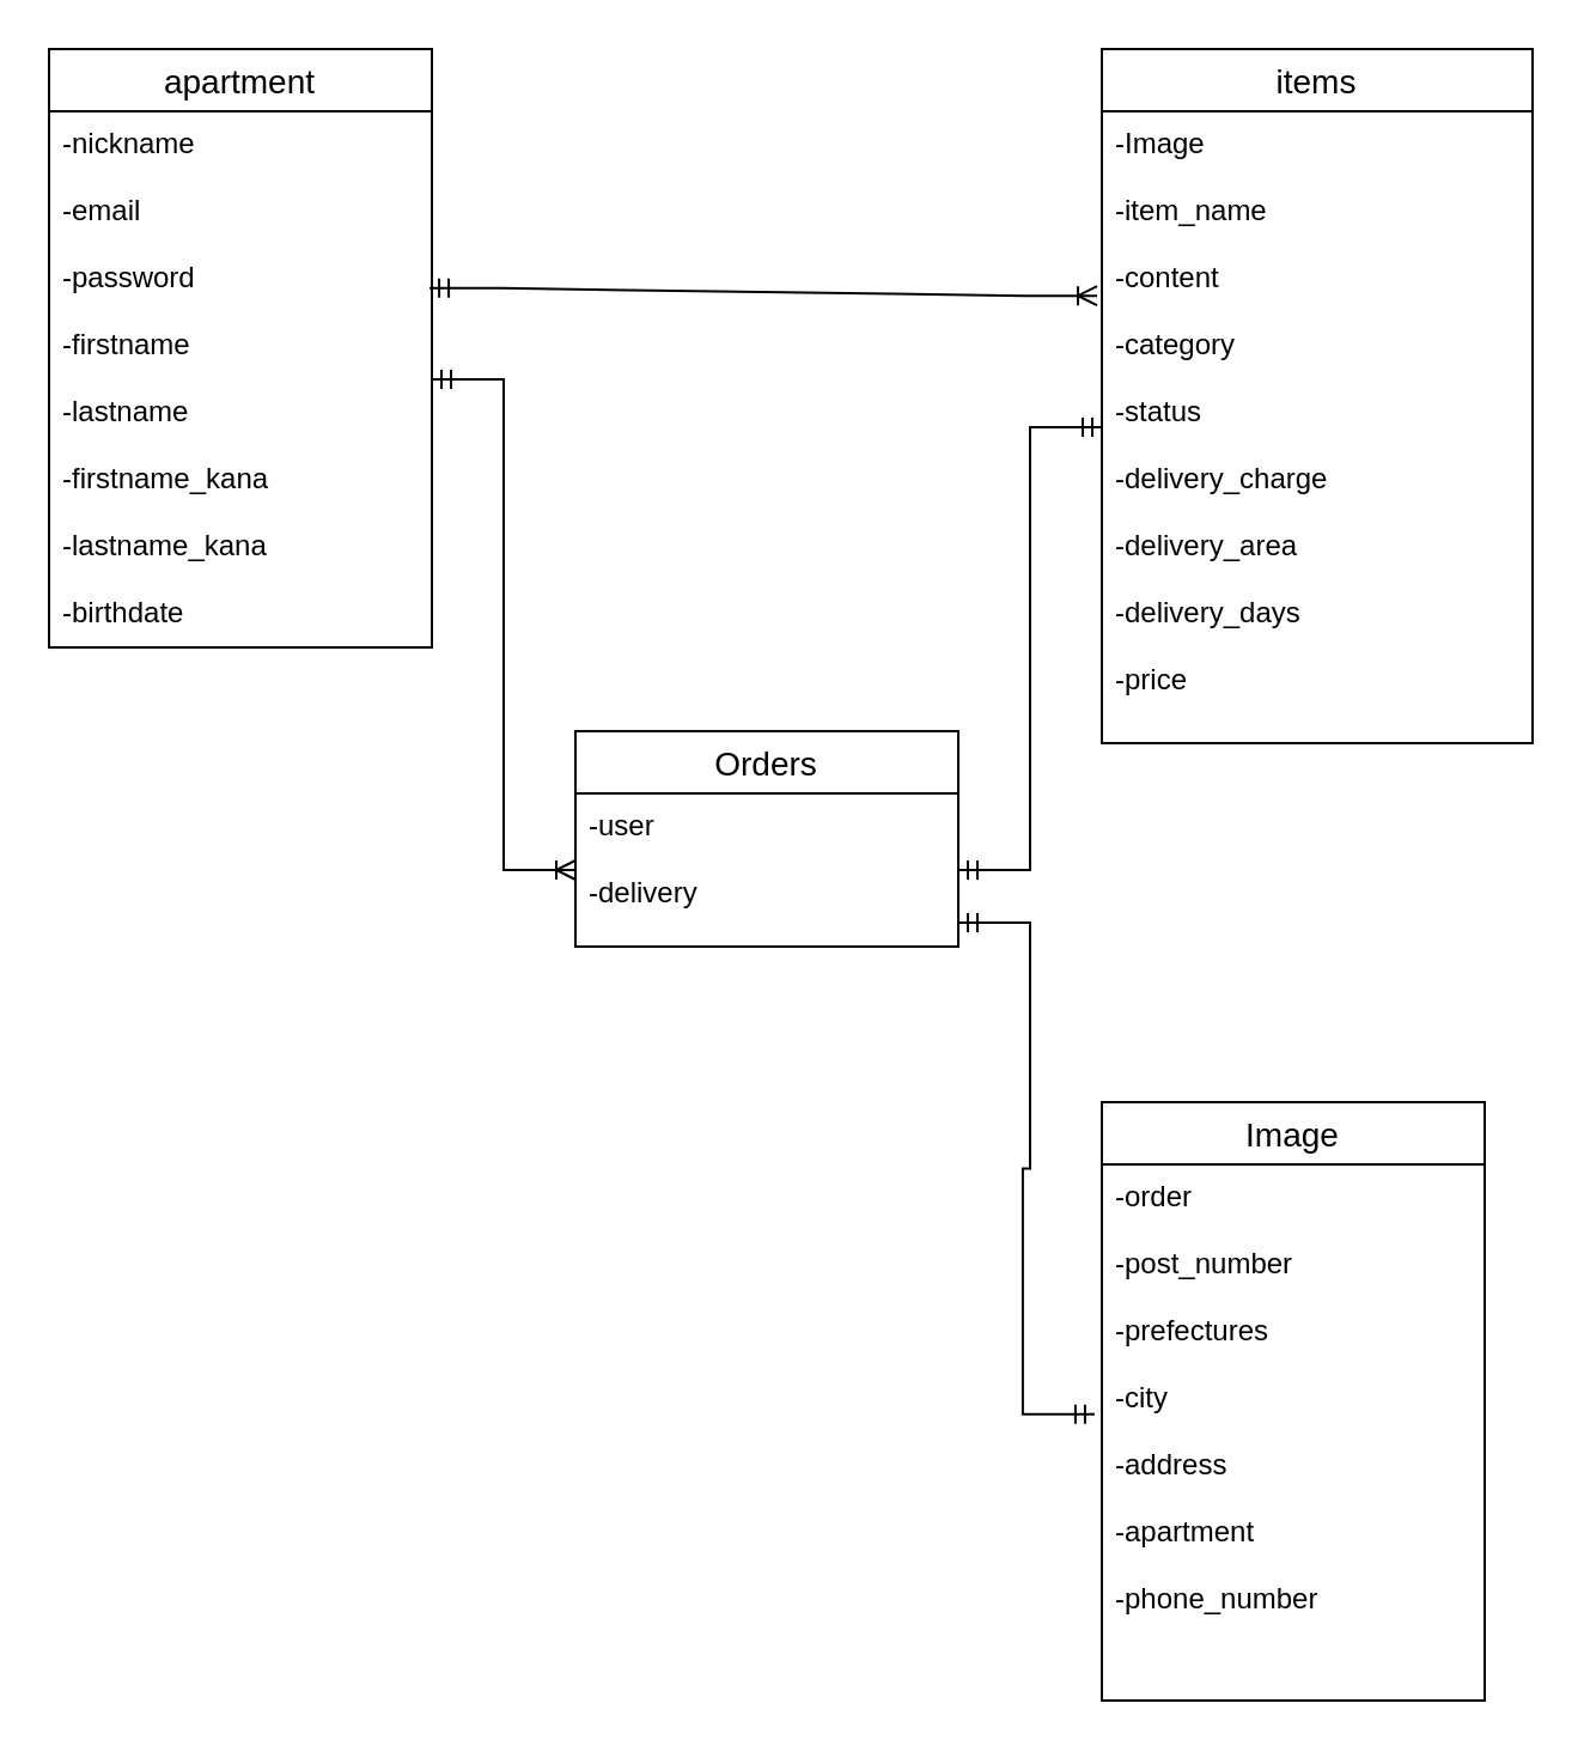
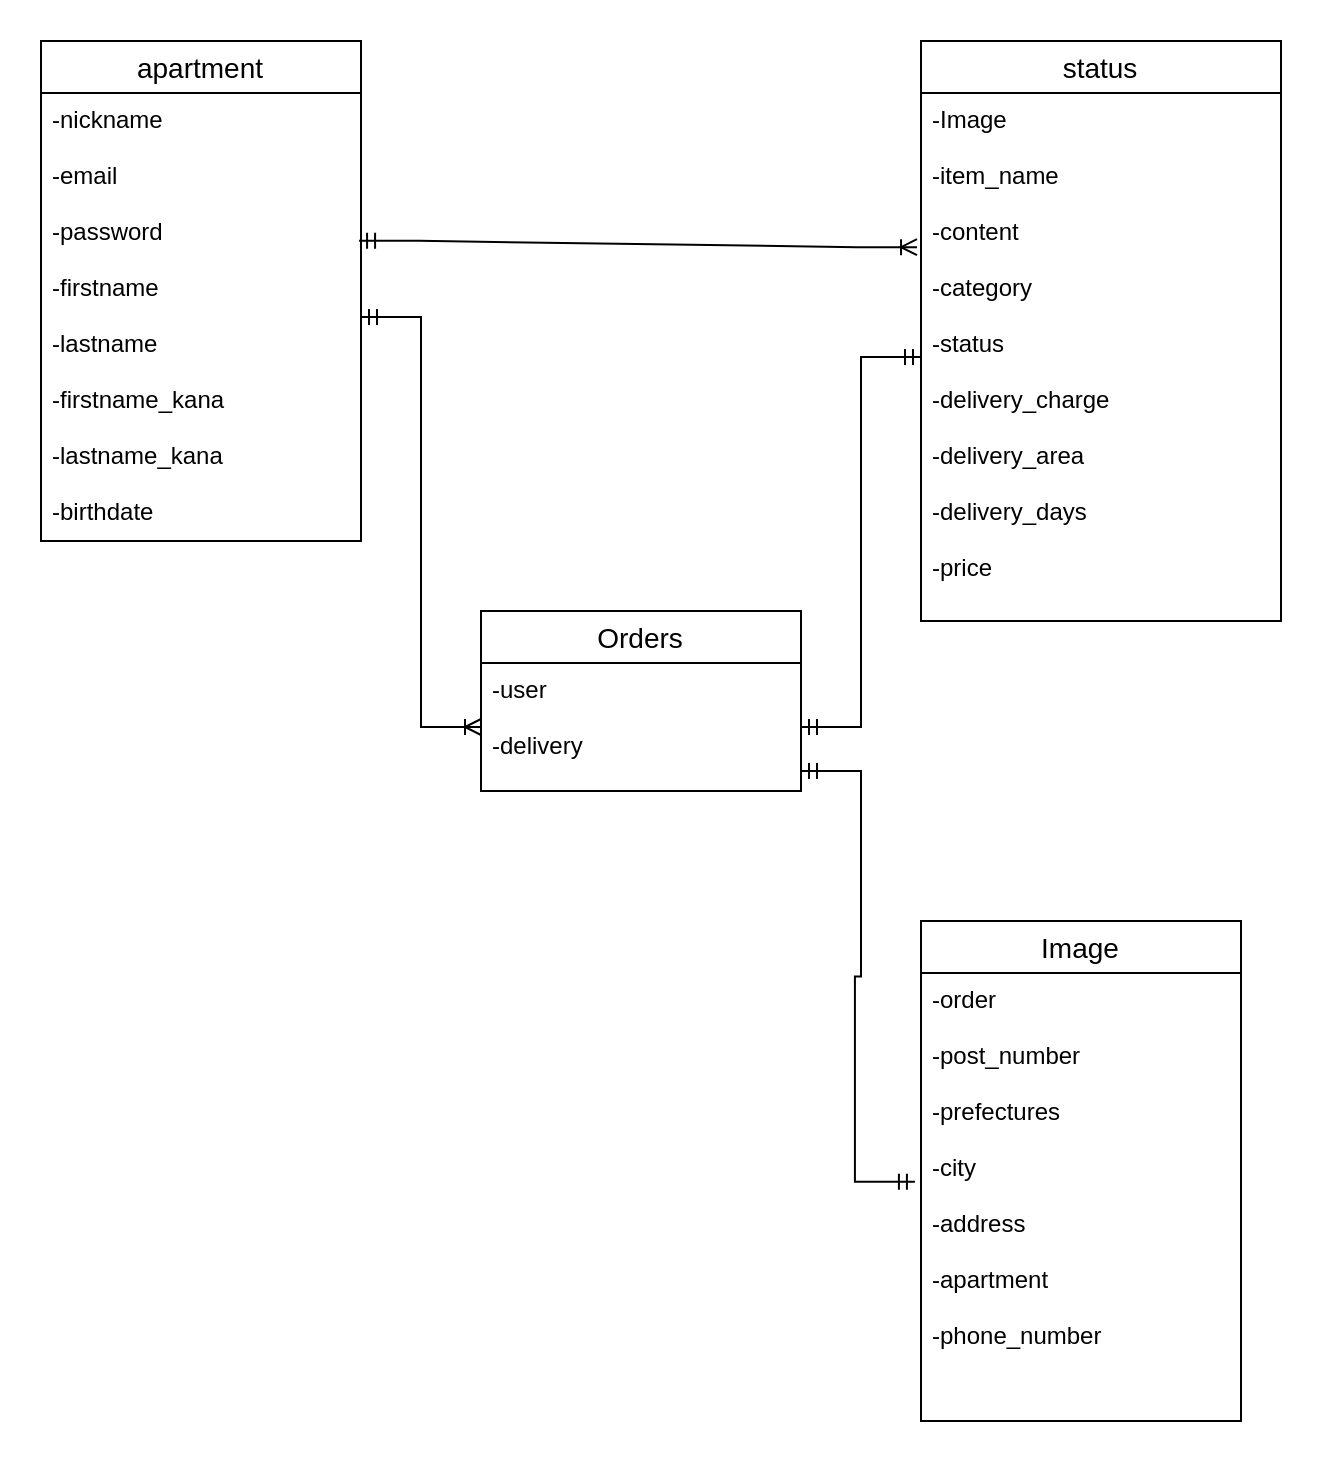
- <mxCell id="4" value="items" style="swimlane;fontStyle=0;childLayout=stackLayout;horizontal=1;startSize=26;horizontalStack=0;resizeParent=1;resizeParentMax=0;resizeLast=0;collapsible=1;marginBottom=0;align=center;fontSize=14;" parent="1" vertex="1"><mxGeometry x="460" y="20" width="180" height="290" as="geometry" /></mxCell>
+ <mxCell id="4" value="status" style="swimlane;fontStyle=0;childLayout=stackLayout;horizontal=1;startSize=26;horizontalStack=0;resizeParent=1;resizeParentMax=0;resizeLast=0;collapsible=1;marginBottom=0;align=center;fontSize=14;" parent="1" vertex="1"><mxGeometry x="460" y="20" width="180" height="290" as="geometry" /></mxCell>
